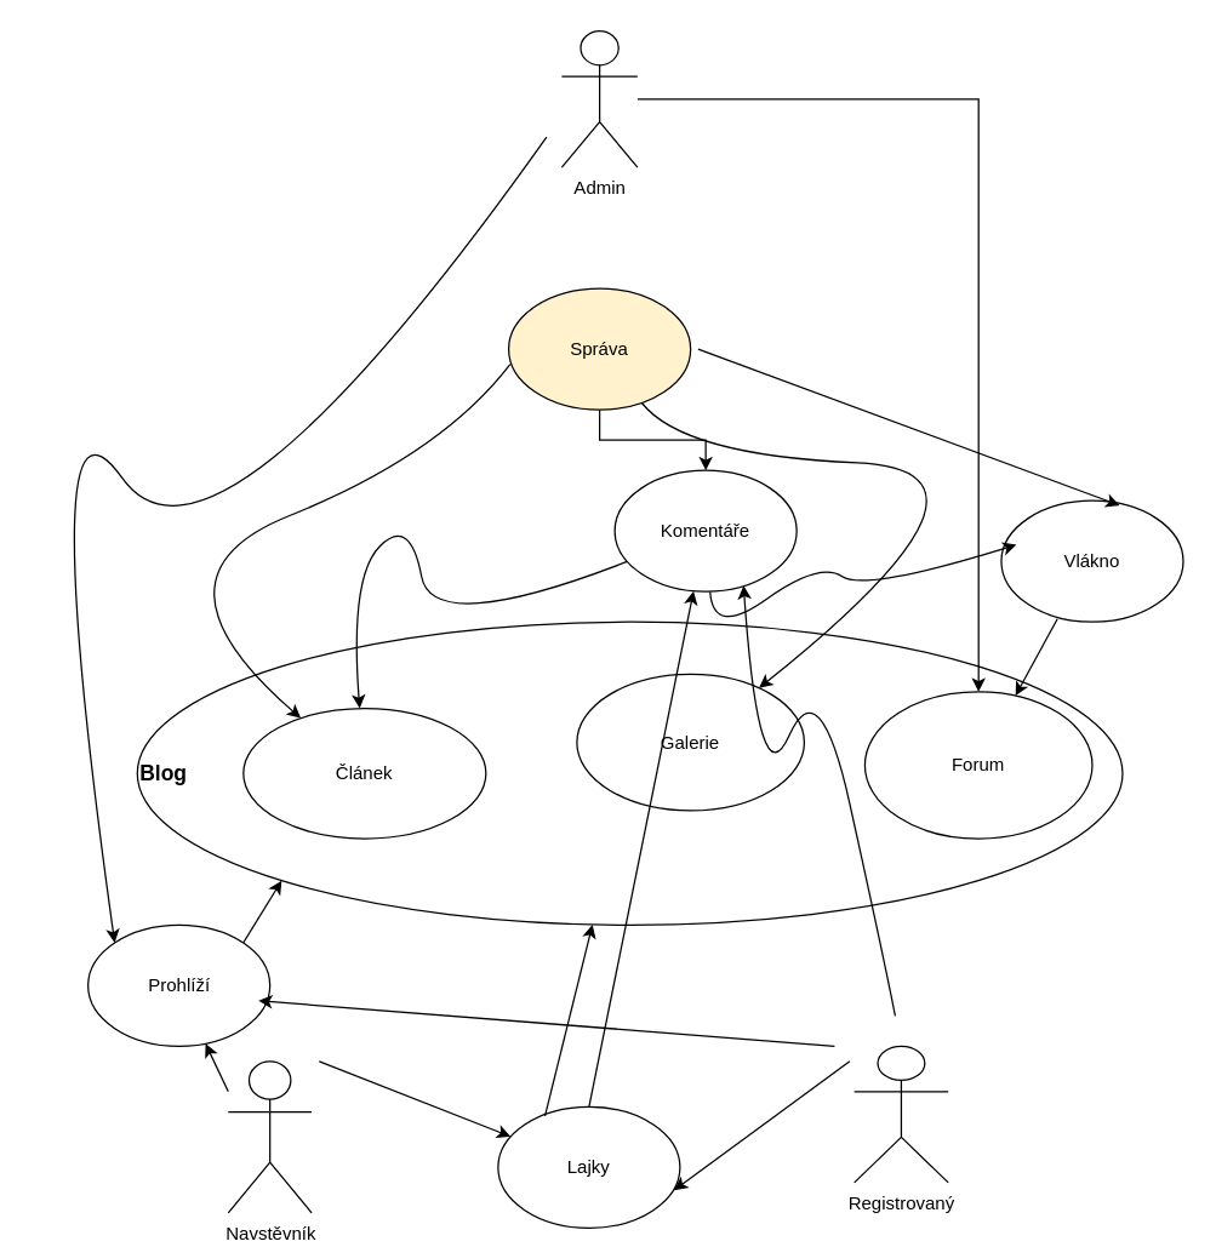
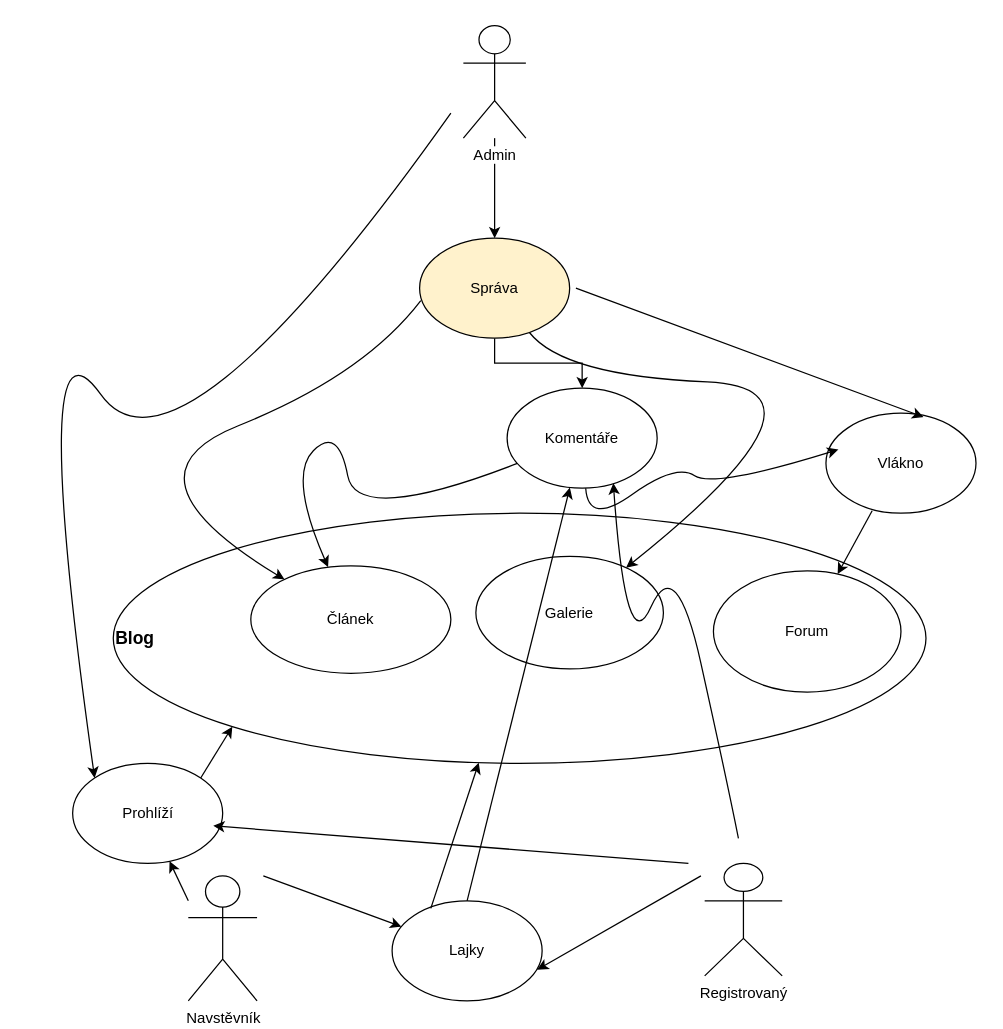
- <mxCell id="8" value="" style="edgeStyle=orthogonalEdgeStyle;rounded=0;orthogonalLoop=1;jettySize=auto;html=1;" edge="1" parent="1" source="9" target="5"><mxGeometry relative="1" as="geometry" /></mxCell>
+ <mxCell id="8" value="" style="edgeStyle=orthogonalEdgeStyle;rounded=0;orthogonalLoop=1;jettySize=auto;html=1;" edge="1" parent="1" source="9" target="11"><mxGeometry relative="1" as="geometry" /></mxCell>
- <mxCell id="3" value="Článek" style="ellipse;whiteSpace=wrap;html=1;" vertex="1" parent="1"><mxGeometry x="160" y="467" width="160" height="86" as="geometry" /></mxCell>
+ <mxCell id="3" value="Článek" style="ellipse;whiteSpace=wrap;html=1;" vertex="1" parent="1"><mxGeometry x="200" y="452" width="160" height="86" as="geometry" /></mxCell>
- <mxCell id="13" value="Lajky" style="ellipse;whiteSpace=wrap;html=1;" vertex="1" parent="1"><mxGeometry x="328" y="730" width="120" height="80" as="geometry" /></mxCell>
+ <mxCell id="13" value="Lajky" style="ellipse;whiteSpace=wrap;html=1;" vertex="1" parent="1"><mxGeometry x="313" y="720" width="120" height="80" as="geometry" /></mxCell>
